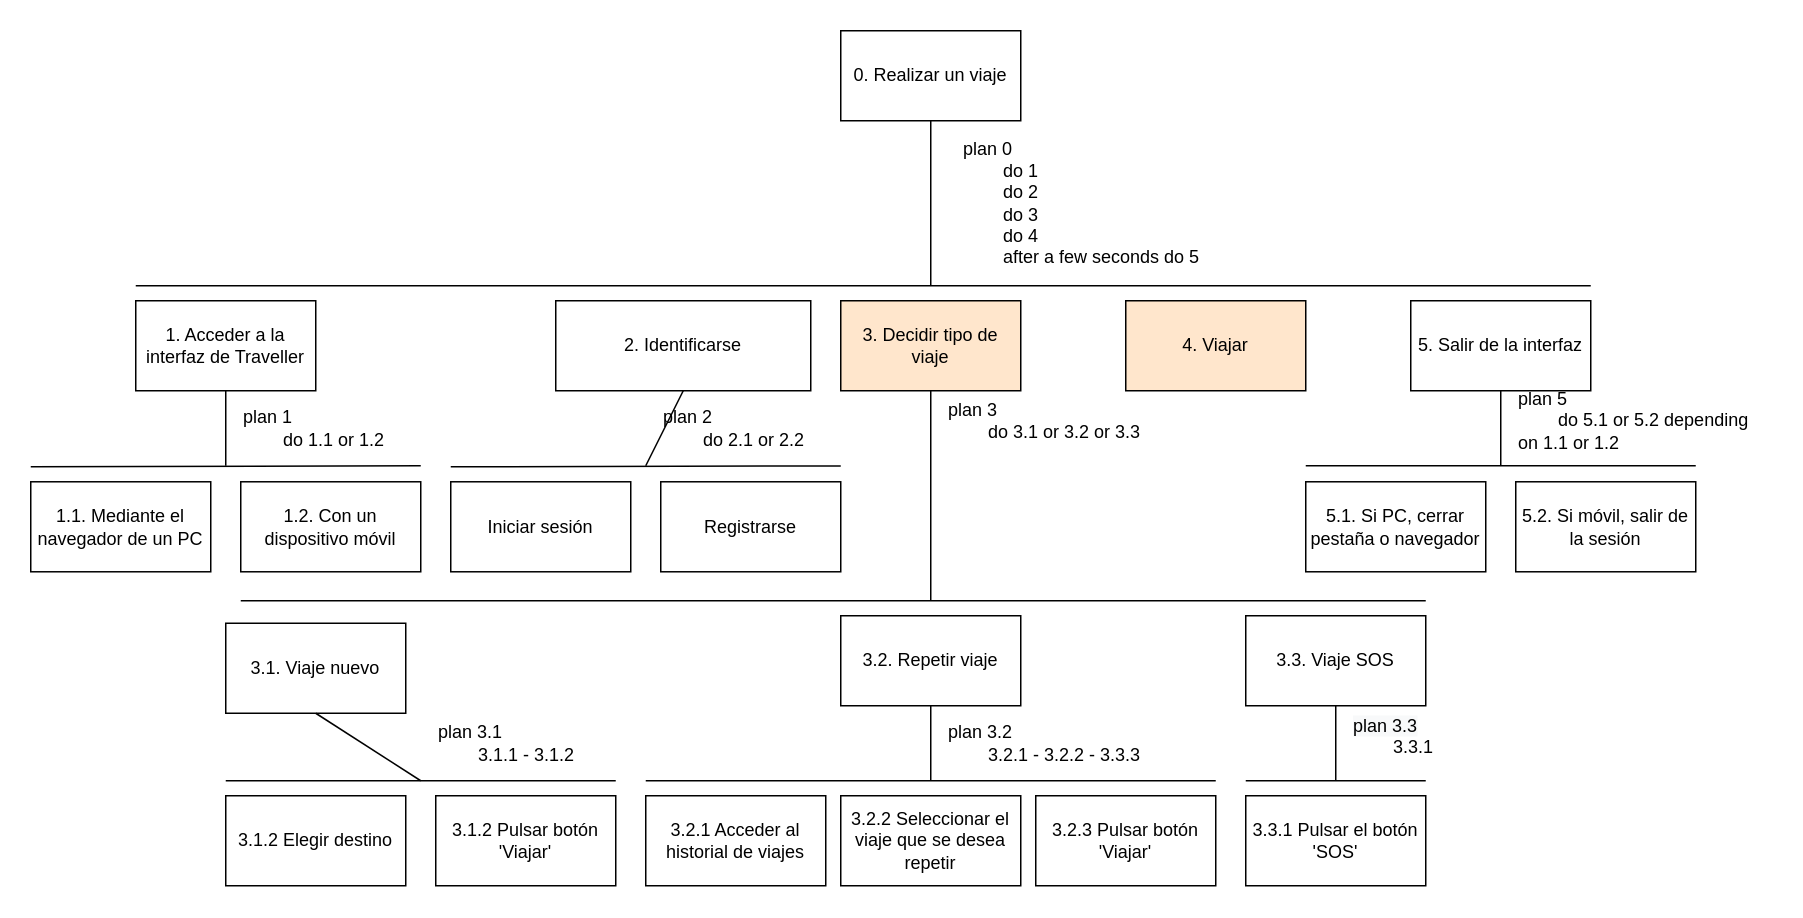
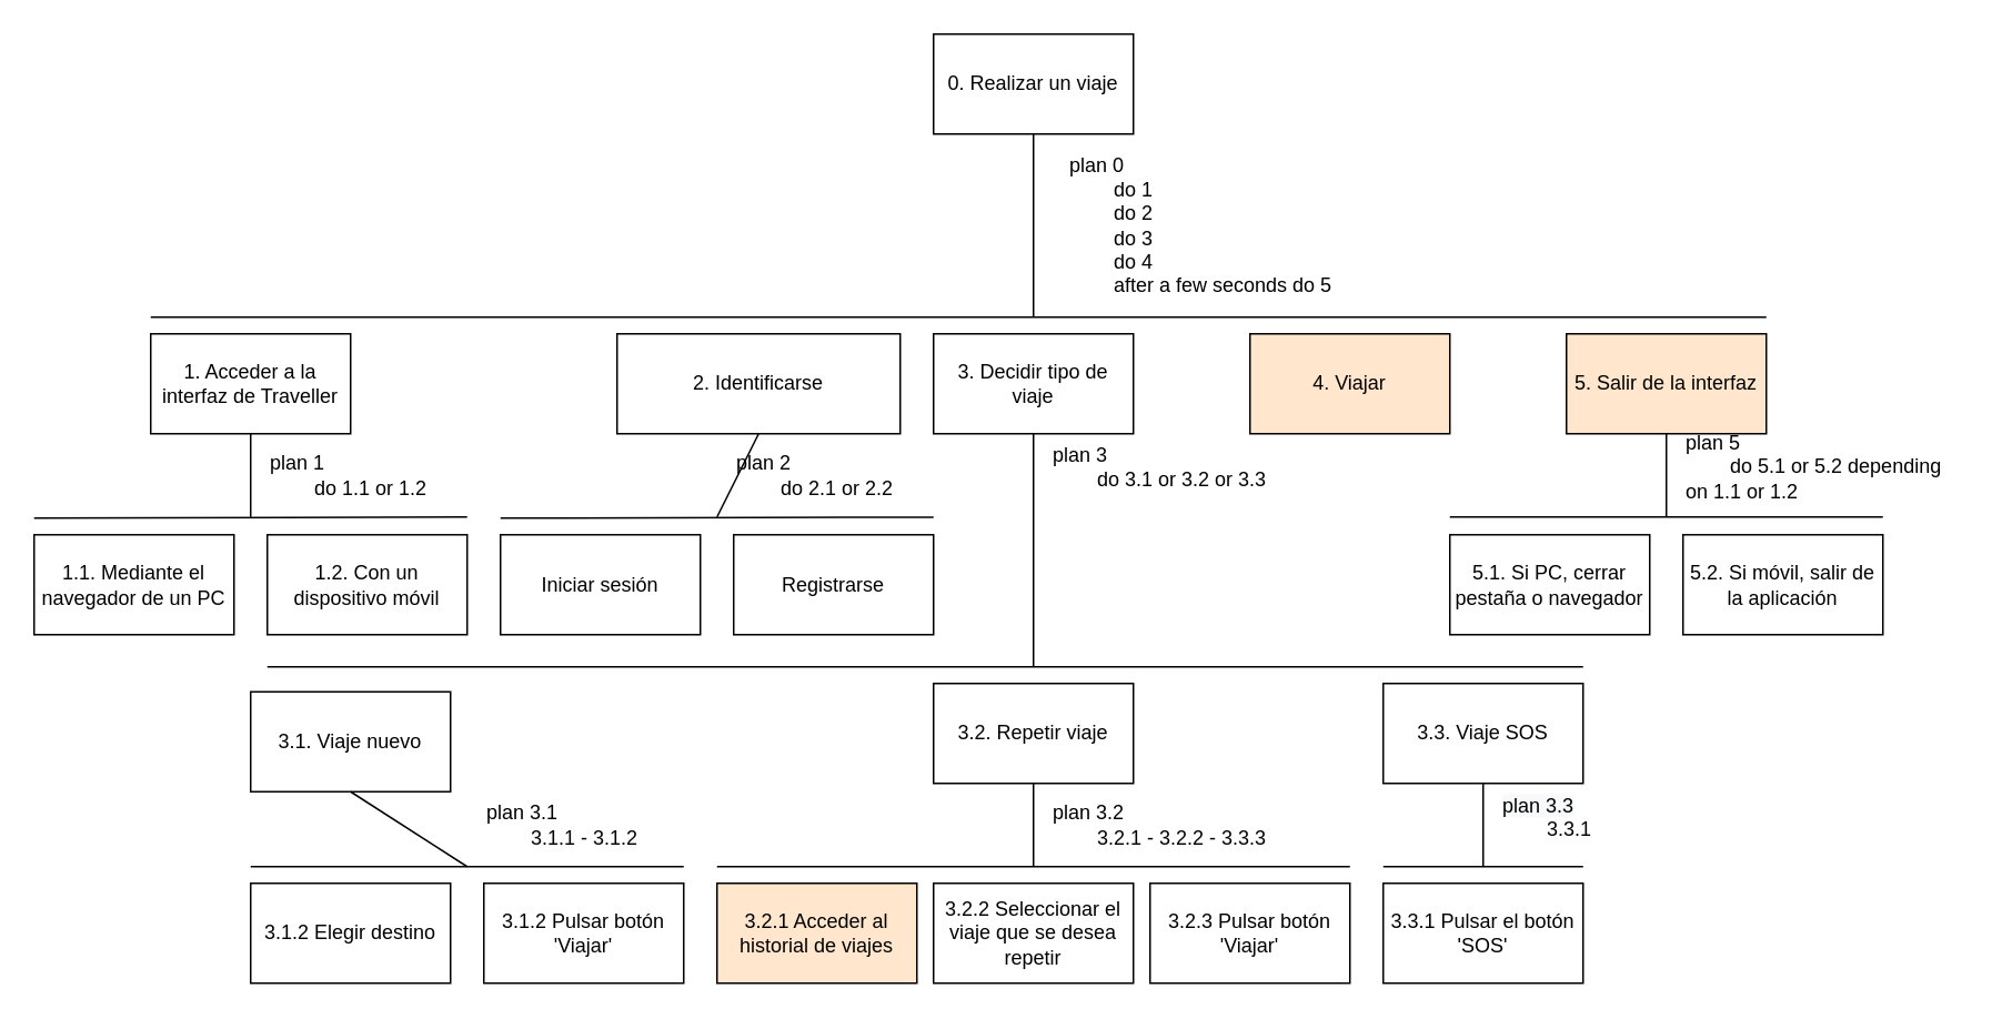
- <mxCell id="11" value="3. Decidir tipo de viaje" style="rounded=0;whiteSpace=wrap;html=1;fillColor=#ffe6cc;" vertex="1" parent="1"><mxGeometry x="560" y="200" width="120" height="60" as="geometry" /></mxCell>
+ <mxCell id="11" value="3. Decidir tipo de viaje" style="rounded=0;whiteSpace=wrap;html=1;" vertex="1" parent="1"><mxGeometry x="560" y="200" width="120" height="60" as="geometry" /></mxCell>
- <mxCell id="16" value="5. Salir de la interfaz" style="rounded=0;whiteSpace=wrap;html=1;" vertex="1" parent="1"><mxGeometry x="940" y="200" width="120" height="60" as="geometry" /></mxCell>
+ <mxCell id="16" value="5. Salir de la interfaz" style="rounded=0;whiteSpace=wrap;html=1;fillColor=#ffe6cc;" vertex="1" parent="1"><mxGeometry x="940" y="200" width="120" height="60" as="geometry" /></mxCell>
- <mxCell id="24" value="5.2. Si móvil, salir de la sesión" style="rounded=0;whiteSpace=wrap;html=1;" vertex="1" parent="1"><mxGeometry x="1010" y="320.69" width="120" height="60" as="geometry" /></mxCell>
+ <mxCell id="24" value="5.2. Si móvil, salir de la aplicación" style="rounded=0;whiteSpace=wrap;html=1;" vertex="1" parent="1"><mxGeometry x="1010" y="320.69" width="120" height="60" as="geometry" /></mxCell>
- <mxCell id="19" value="3.2.1 Acceder al historial de viajes" style="rounded=0;whiteSpace=wrap;html=1;" vertex="1" parent="1"><mxGeometry x="430" y="530" width="120" height="60" as="geometry" /></mxCell>
+ <mxCell id="19" value="3.2.1 Acceder al historial de viajes" style="rounded=0;whiteSpace=wrap;html=1;fillColor=#ffe6cc;" vertex="1" parent="1"><mxGeometry x="430" y="530" width="120" height="60" as="geometry" /></mxCell>
